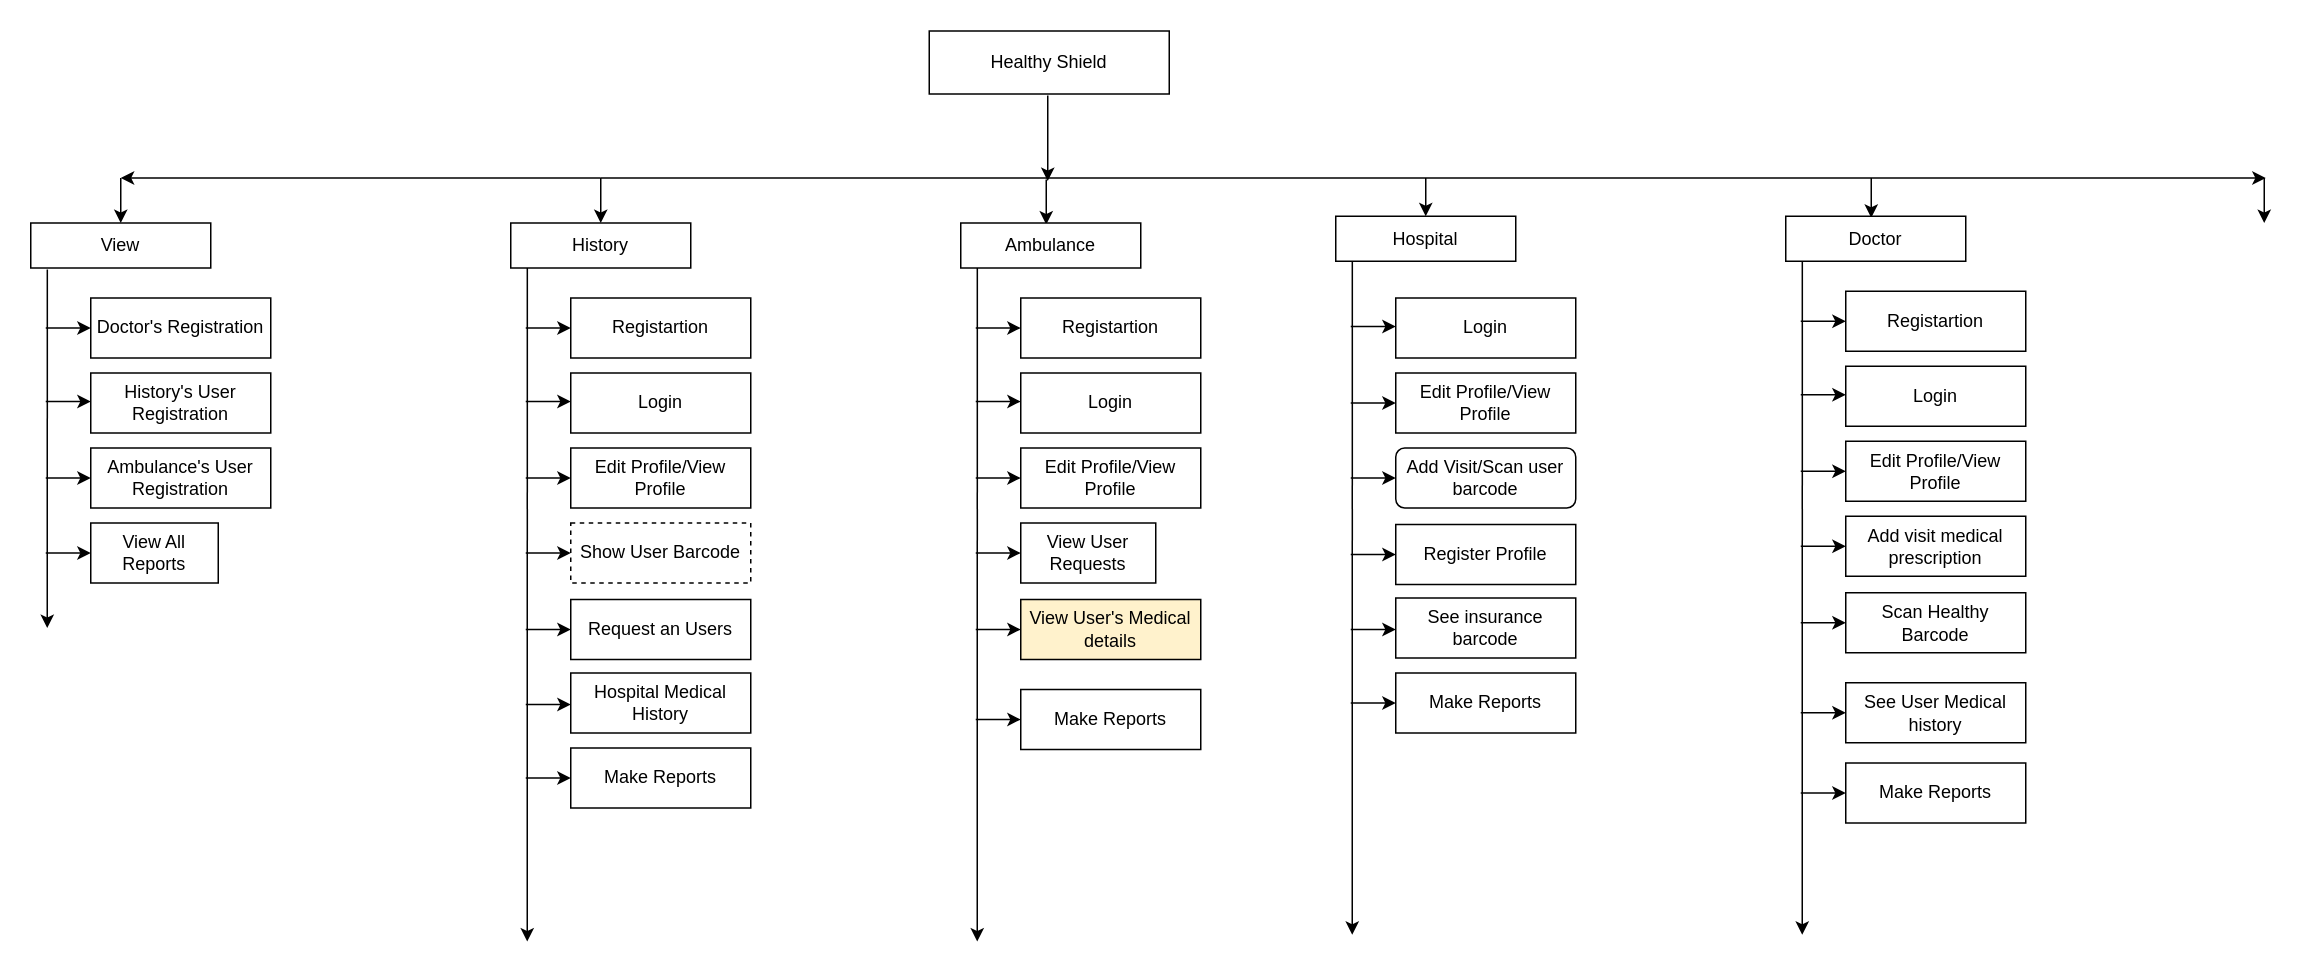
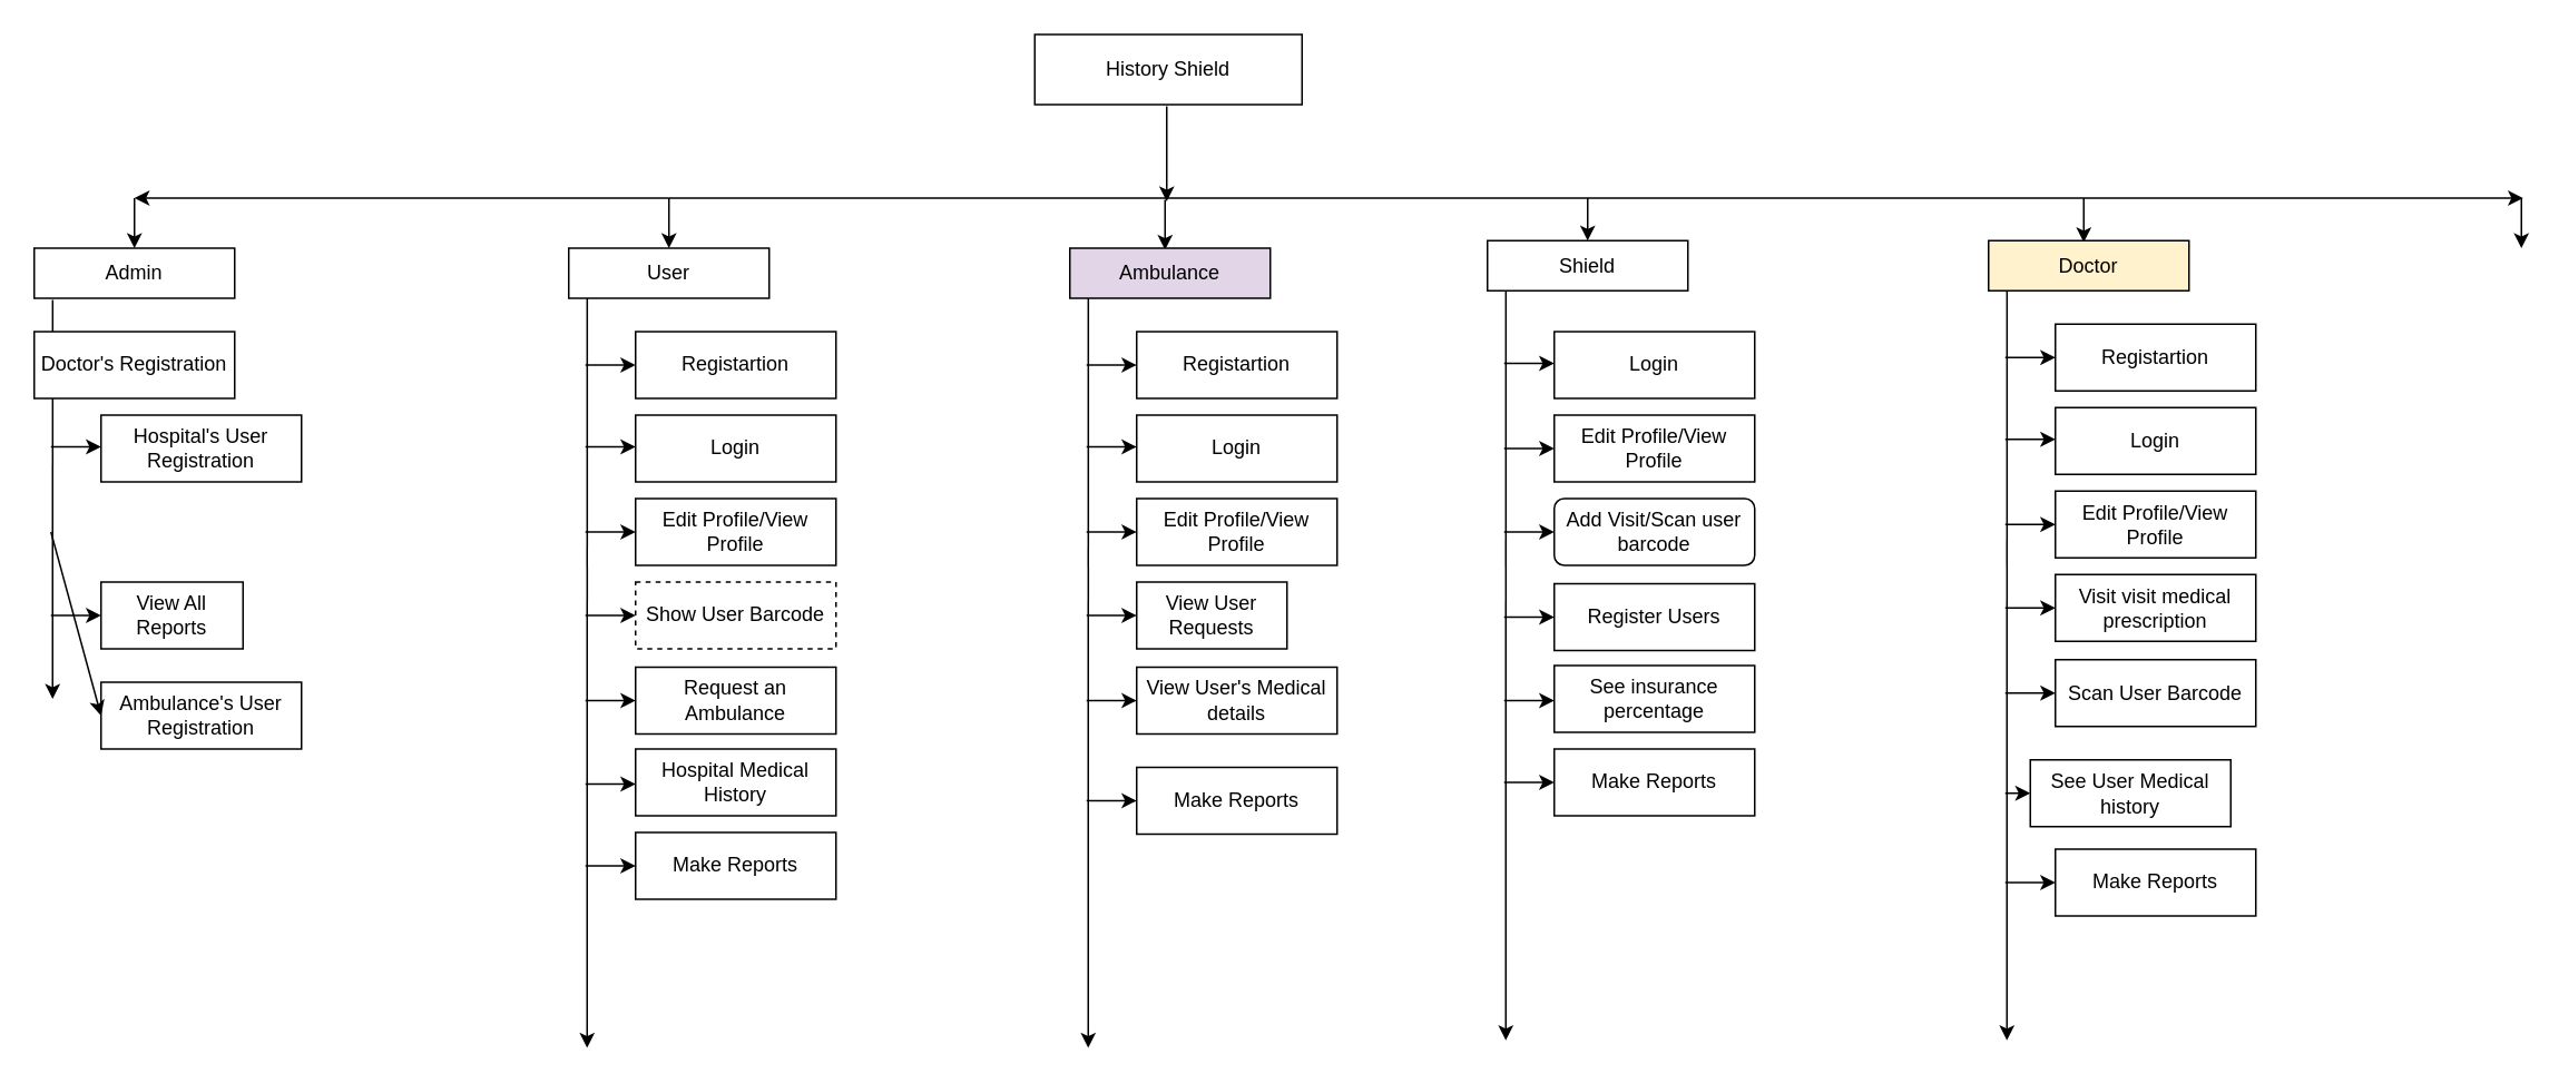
- <mxCell id="2" value="Healthy Shield" style="rounded=0;whiteSpace=wrap;html=1;" vertex="1" parent="1"><mxGeometry x="619" y="20" width="160" height="42" as="geometry" /></mxCell>
+ <mxCell id="2" value="History Shield" style="rounded=0;whiteSpace=wrap;html=1;" vertex="1" parent="1"><mxGeometry x="619" y="20" width="160" height="42" as="geometry" /></mxCell>
- <mxCell id="50" value="Hospital" style="rounded=0;whiteSpace=wrap;html=1;" vertex="1" parent="1"><mxGeometry x="890" y="143.5" width="120" height="30" as="geometry" /></mxCell>
+ <mxCell id="50" value="Shield" style="rounded=0;whiteSpace=wrap;html=1;" vertex="1" parent="1"><mxGeometry x="890" y="143.5" width="120" height="30" as="geometry" /></mxCell>
- <mxCell id="65" value="Doctor" style="rounded=0;whiteSpace=wrap;html=1;" vertex="1" parent="1"><mxGeometry x="1190" y="143.5" width="120" height="30" as="geometry" /></mxCell>
+ <mxCell id="65" value="Doctor" style="rounded=0;whiteSpace=wrap;html=1;fillColor=#fff2cc;" vertex="1" parent="1"><mxGeometry x="1190" y="143.5" width="120" height="30" as="geometry" /></mxCell>
- <mxCell id="6" value="View" style="rounded=0;whiteSpace=wrap;html=1;" vertex="1" parent="1"><mxGeometry x="20" y="148" width="120" height="30" as="geometry" /></mxCell>
+ <mxCell id="6" value="Admin" style="rounded=0;whiteSpace=wrap;html=1;" vertex="1" parent="1"><mxGeometry x="20" y="148" width="120" height="30" as="geometry" /></mxCell>
- <mxCell id="17" value="History" style="rounded=0;whiteSpace=wrap;html=1;" vertex="1" parent="1"><mxGeometry x="340" y="148" width="120" height="30" as="geometry" /></mxCell>
+ <mxCell id="17" value="User" style="rounded=0;whiteSpace=wrap;html=1;" vertex="1" parent="1"><mxGeometry x="340" y="148" width="120" height="30" as="geometry" /></mxCell>
- <mxCell id="35" value="Ambulance" style="rounded=0;whiteSpace=wrap;html=1;" vertex="1" parent="1"><mxGeometry x="640" y="148" width="120" height="30" as="geometry" /></mxCell>
+ <mxCell id="35" value="Ambulance" style="rounded=0;whiteSpace=wrap;html=1;fillColor=#e1d5e7;" vertex="1" parent="1"><mxGeometry x="640" y="148" width="120" height="30" as="geometry" /></mxCell>
- <mxCell id="9" value="Doctor's Registration" style="rounded=0;whiteSpace=wrap;html=1;" vertex="1" parent="1"><mxGeometry x="60" y="198" width="120" height="40" as="geometry" /></mxCell>
+ <mxCell id="9" value="Doctor's Registration" style="rounded=0;whiteSpace=wrap;html=1;" vertex="1" parent="1"><mxGeometry x="20" y="198" width="120" height="40" as="geometry" /></mxCell>
- <mxCell id="11" value="History's User Registration" style="rounded=0;whiteSpace=wrap;html=1;" vertex="1" parent="1"><mxGeometry x="60" y="248" width="120" height="40" as="geometry" /></mxCell>
+ <mxCell id="11" value="Hospital's User Registration" style="rounded=0;whiteSpace=wrap;html=1;" vertex="1" parent="1"><mxGeometry x="60" y="248" width="120" height="40" as="geometry" /></mxCell>
- <mxCell id="12" value="Ambulance's User Registration" style="rounded=0;whiteSpace=wrap;html=1;" vertex="1" parent="1"><mxGeometry x="60" y="298" width="120" height="40" as="geometry" /></mxCell>
+ <mxCell id="12" value="Ambulance's User Registration" style="rounded=0;whiteSpace=wrap;html=1;" vertex="1" parent="1"><mxGeometry x="60" y="408" width="120" height="40" as="geometry" /></mxCell>
- <mxCell id="71" value="Add visit medical prescription" style="rounded=0;whiteSpace=wrap;html=1;" vertex="1" parent="1"><mxGeometry x="1230" y="343.5" width="120" height="40" as="geometry" /></mxCell>
+ <mxCell id="71" value="Visit visit medical prescription" style="rounded=0;whiteSpace=wrap;html=1;" vertex="1" parent="1"><mxGeometry x="1230" y="343.5" width="120" height="40" as="geometry" /></mxCell>
- <mxCell id="60" value="Register Profile" style="rounded=0;whiteSpace=wrap;html=1;" vertex="1" parent="1"><mxGeometry x="930" y="349" width="120" height="40" as="geometry" /></mxCell>
+ <mxCell id="60" value="Register Users" style="rounded=0;whiteSpace=wrap;html=1;" vertex="1" parent="1"><mxGeometry x="930" y="349" width="120" height="40" as="geometry" /></mxCell>
- <mxCell id="74" value="Scan Healthy Barcode" style="rounded=0;whiteSpace=wrap;html=1;" vertex="1" parent="1"><mxGeometry x="1230" y="394.5" width="120" height="40" as="geometry" /></mxCell>
+ <mxCell id="74" value="Scan User Barcode" style="rounded=0;whiteSpace=wrap;html=1;" vertex="1" parent="1"><mxGeometry x="1230" y="394.5" width="120" height="40" as="geometry" /></mxCell>
- <mxCell id="61" value="See insurance barcode" style="rounded=0;whiteSpace=wrap;html=1;" vertex="1" parent="1"><mxGeometry x="930" y="398" width="120" height="40" as="geometry" /></mxCell>
+ <mxCell id="61" value="See insurance percentage" style="rounded=0;whiteSpace=wrap;html=1;" vertex="1" parent="1"><mxGeometry x="930" y="398" width="120" height="40" as="geometry" /></mxCell>
- <mxCell id="29" value="Request an Users" style="rounded=0;whiteSpace=wrap;html=1;" vertex="1" parent="1"><mxGeometry x="380" y="399" width="120" height="40" as="geometry" /></mxCell>
+ <mxCell id="29" value="Request an Ambulance" style="rounded=0;whiteSpace=wrap;html=1;" vertex="1" parent="1"><mxGeometry x="380" y="399" width="120" height="40" as="geometry" /></mxCell>
- <mxCell id="44" value="View User's Medical details" style="rounded=0;whiteSpace=wrap;html=1;fillColor=#fff2cc;" vertex="1" parent="1"><mxGeometry x="680" y="399" width="120" height="40" as="geometry" /></mxCell>
+ <mxCell id="44" value="View User's Medical details" style="rounded=0;whiteSpace=wrap;html=1;" vertex="1" parent="1"><mxGeometry x="680" y="399" width="120" height="40" as="geometry" /></mxCell>
- <mxCell id="75" value="See User Medical history" style="rounded=0;whiteSpace=wrap;html=1;" vertex="1" parent="1"><mxGeometry x="1230" y="454.5" width="120" height="40" as="geometry" /></mxCell>
+ <mxCell id="75" value="See User Medical history" style="rounded=0;whiteSpace=wrap;html=1;" vertex="1" parent="1"><mxGeometry x="1215" y="454.5" width="120" height="40" as="geometry" /></mxCell>
